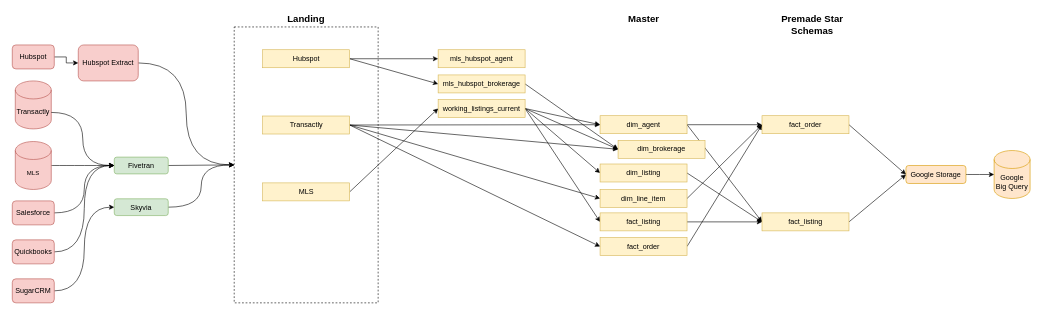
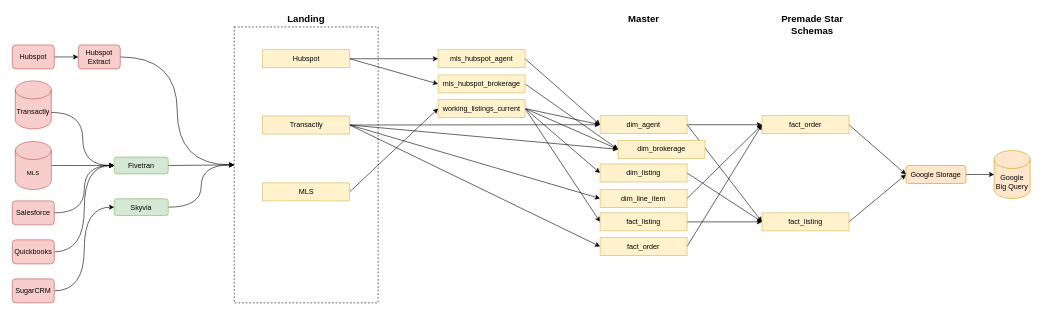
- <mxCell id="24" value="&lt;font style=&quot;font-size: 12px&quot;&gt;Hubspot Extract&lt;/font&gt;" style="rounded=1;whiteSpace=wrap;html=1;fontSize=10;fillColor=#f8cecc;strokeColor=#b85450;" parent="1" vertex="1"><mxGeometry x="130" y="74" width="100" height="60" as="geometry" /></mxCell>
+ <mxCell id="24" value="&lt;font style=&quot;font-size: 12px&quot;&gt;Hubspot Extract&lt;/font&gt;" style="rounded=1;whiteSpace=wrap;html=1;fontSize=10;fillColor=#f8cecc;strokeColor=#b85450;" parent="1" vertex="1"><mxGeometry x="130" y="74" width="70" height="40" as="geometry" /></mxCell>
+ <mxCell id="25" style="rounded=0;orthogonalLoop=1;jettySize=auto;html=1;entryX=0;entryY=0.5;entryDx=0;entryDy=0;exitX=1;exitY=0.5;exitDx=0;exitDy=0;" parent="1" source="26" target="36" edge="1"><mxGeometry relative="1" as="geometry"><mxPoint x="933" y="275" as="targetPoint" /></mxGeometry></mxCell>
